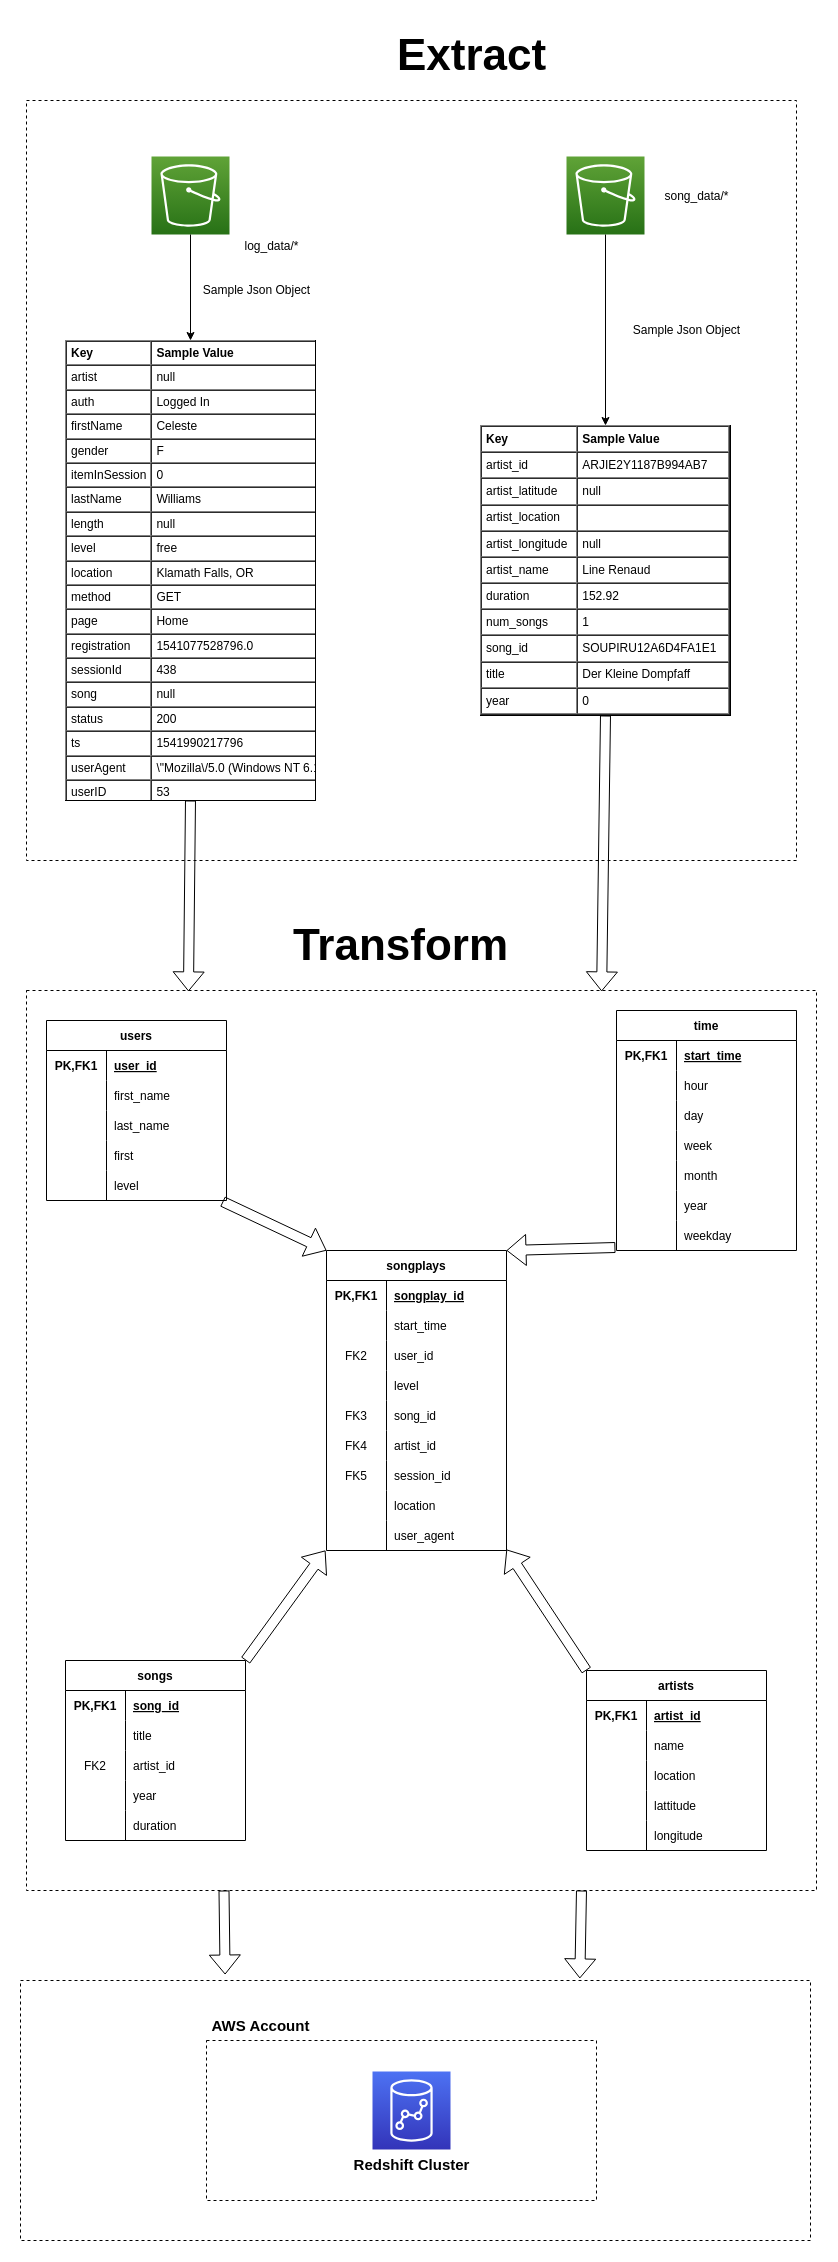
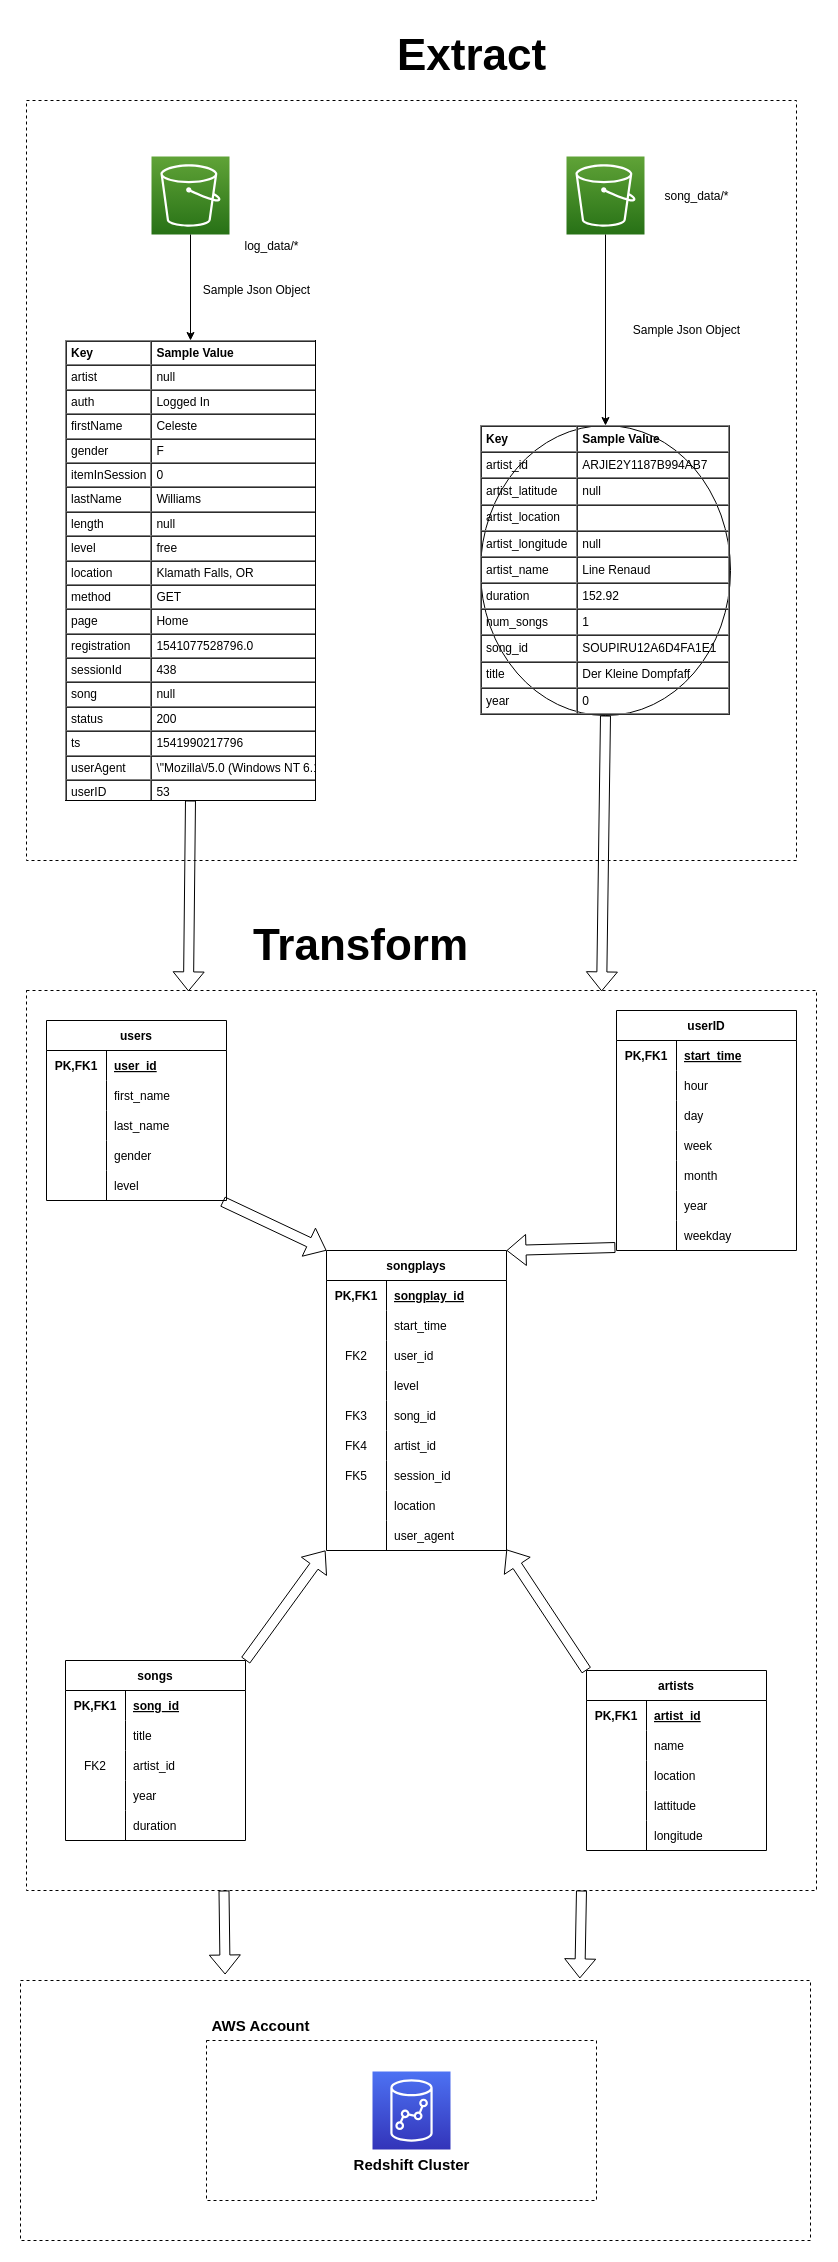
- <mxCell id="7" value="&lt;table cellpadding=&quot;4&quot; cellspacing=&quot;0&quot; border=&quot;1&quot; style=&quot;font-size: 1em ; width: 100% ; height: 100%&quot;&gt;&lt;tbody&gt;&lt;tr&gt;&lt;th&gt;Key&lt;/th&gt;&lt;th&gt;Sample Value&lt;/th&gt;&lt;/tr&gt;&lt;tr&gt;&lt;td&gt;artist_id&lt;/td&gt;&lt;td&gt;ARJIE2Y1187B994AB7&lt;/td&gt;&lt;/tr&gt;&lt;tr&gt;&lt;td&gt;artist_latitude&lt;/td&gt;&lt;td&gt;null&lt;/td&gt;&lt;/tr&gt;&lt;tr&gt;&lt;td&gt;artist_location&lt;br&gt;&lt;/td&gt;&lt;td&gt;&lt;br&gt;&lt;/td&gt;&lt;/tr&gt;&lt;tr&gt;&lt;td&gt;artist_longitude&lt;br&gt;&lt;/td&gt;&lt;td&gt;null&lt;br&gt;&lt;/td&gt;&lt;/tr&gt;&lt;tr&gt;&lt;td&gt;artist_name&lt;br&gt;&lt;/td&gt;&lt;td&gt;Line Renaud&lt;br&gt;&lt;/td&gt;&lt;/tr&gt;&lt;tr&gt;&lt;td&gt;duration&lt;br&gt;&lt;/td&gt;&lt;td&gt;152.92&lt;br&gt;&lt;/td&gt;&lt;/tr&gt;&lt;tr&gt;&lt;td&gt;num_songs&lt;br&gt;&lt;/td&gt;&lt;td&gt;1&lt;/td&gt;&lt;/tr&gt;&lt;tr&gt;&lt;td&gt;song_id&lt;br&gt;&lt;/td&gt;&lt;td&gt;SOUPIRU12A6D4FA1E1&lt;br&gt;&lt;/td&gt;&lt;/tr&gt;&lt;tr&gt;&lt;td&gt;title&lt;br&gt;&lt;/td&gt;&lt;td&gt;Der Kleine Dompfaff&lt;br&gt;&lt;/td&gt;&lt;/tr&gt;&lt;tr&gt;&lt;td&gt;year&lt;br&gt;&lt;/td&gt;&lt;td&gt;0&lt;/td&gt;&lt;/tr&gt;&lt;/tbody&gt;&lt;/table&gt; " style="verticalAlign=top;align=left;overflow=fill;fontSize=12;fontFamily=Helvetica;html=1" parent="1" vertex="1"><mxGeometry x="480" y="425" width="250" height="290" as="geometry" /></mxCell>
+ <mxCell id="7" value="&lt;table cellpadding=&quot;4&quot; cellspacing=&quot;0&quot; border=&quot;1&quot; style=&quot;font-size: 1em ; width: 100% ; height: 100%&quot;&gt;&lt;tbody&gt;&lt;tr&gt;&lt;th&gt;Key&lt;/th&gt;&lt;th&gt;Sample Value&lt;/th&gt;&lt;/tr&gt;&lt;tr&gt;&lt;td&gt;artist_id&lt;/td&gt;&lt;td&gt;ARJIE2Y1187B994AB7&lt;/td&gt;&lt;/tr&gt;&lt;tr&gt;&lt;td&gt;artist_latitude&lt;/td&gt;&lt;td&gt;null&lt;/td&gt;&lt;/tr&gt;&lt;tr&gt;&lt;td&gt;artist_location&lt;br&gt;&lt;/td&gt;&lt;td&gt;&lt;br&gt;&lt;/td&gt;&lt;/tr&gt;&lt;tr&gt;&lt;td&gt;artist_longitude&lt;br&gt;&lt;/td&gt;&lt;td&gt;null&lt;br&gt;&lt;/td&gt;&lt;/tr&gt;&lt;tr&gt;&lt;td&gt;artist_name&lt;br&gt;&lt;/td&gt;&lt;td&gt;Line Renaud&lt;br&gt;&lt;/td&gt;&lt;/tr&gt;&lt;tr&gt;&lt;td&gt;duration&lt;br&gt;&lt;/td&gt;&lt;td&gt;152.92&lt;br&gt;&lt;/td&gt;&lt;/tr&gt;&lt;tr&gt;&lt;td&gt;num_songs&lt;br&gt;&lt;/td&gt;&lt;td&gt;1&lt;/td&gt;&lt;/tr&gt;&lt;tr&gt;&lt;td&gt;song_id&lt;br&gt;&lt;/td&gt;&lt;td&gt;SOUPIRU12A6D4FA1E1&lt;br&gt;&lt;/td&gt;&lt;/tr&gt;&lt;tr&gt;&lt;td&gt;title&lt;br&gt;&lt;/td&gt;&lt;td&gt;Der Kleine Dompfaff&lt;br&gt;&lt;/td&gt;&lt;/tr&gt;&lt;tr&gt;&lt;td&gt;year&lt;br&gt;&lt;/td&gt;&lt;td&gt;0&lt;/td&gt;&lt;/tr&gt;&lt;/tbody&gt;&lt;/table&gt; " style="ellipse;verticalAlign=top;align=left;overflow=fill;fontSize=12;fontFamily=Helvetica;html=1;" parent="1" vertex="1"><mxGeometry x="480" y="425" width="250" height="290" as="geometry" /></mxCell>
- <mxCell id="121" value="&lt;b&gt;&lt;font style=&quot;font-size: 44px;&quot;&gt;Transform&lt;/font&gt;&lt;/b&gt;" style="text;html=1;align=center;verticalAlign=middle;resizable=0;points=[];autosize=1;strokeColor=none;fillColor=none;" vertex="1" parent="1"><mxGeometry x="280" y="910" width="240" height="70" as="geometry" /></mxCell>
+ <mxCell id="121" value="&lt;b&gt;&lt;font style=&quot;font-size: 44px;&quot;&gt;Transform&lt;/font&gt;&lt;/b&gt;" style="text;html=1;align=center;verticalAlign=middle;resizable=0;points=[];autosize=1;strokeColor=none;fillColor=none;" vertex="1" parent="1"><mxGeometry x="240" y="910" width="240" height="70" as="geometry" /></mxCell>
- <mxCell id="64" value="time" style="shape=table;startSize=30;container=1;collapsible=1;childLayout=tableLayout;fixedRows=1;rowLines=0;fontStyle=1;align=center;resizeLast=1;" parent="1" vertex="1"><mxGeometry x="616" y="1010" width="180" height="240" as="geometry" /></mxCell>
+ <mxCell id="64" value="userID" style="shape=table;startSize=30;container=1;collapsible=1;childLayout=tableLayout;fixedRows=1;rowLines=0;fontStyle=1;align=center;resizeLast=1;" parent="1" vertex="1"><mxGeometry x="616" y="1010" width="180" height="240" as="geometry" /></mxCell>
- <mxCell id="28" value="first" style="shape=partialRectangle;connectable=0;fillColor=none;top=0;left=0;bottom=0;right=0;align=left;spacingLeft=6;overflow=hidden;" parent="26" vertex="1"><mxGeometry x="60" width="120" height="30" as="geometry"><mxRectangle width="120" height="30" as="alternateBounds" /></mxGeometry></mxCell>
+ <mxCell id="28" value="gender" style="shape=partialRectangle;connectable=0;fillColor=none;top=0;left=0;bottom=0;right=0;align=left;spacingLeft=6;overflow=hidden;" parent="26" vertex="1"><mxGeometry x="60" width="120" height="30" as="geometry"><mxRectangle width="120" height="30" as="alternateBounds" /></mxGeometry></mxCell>
